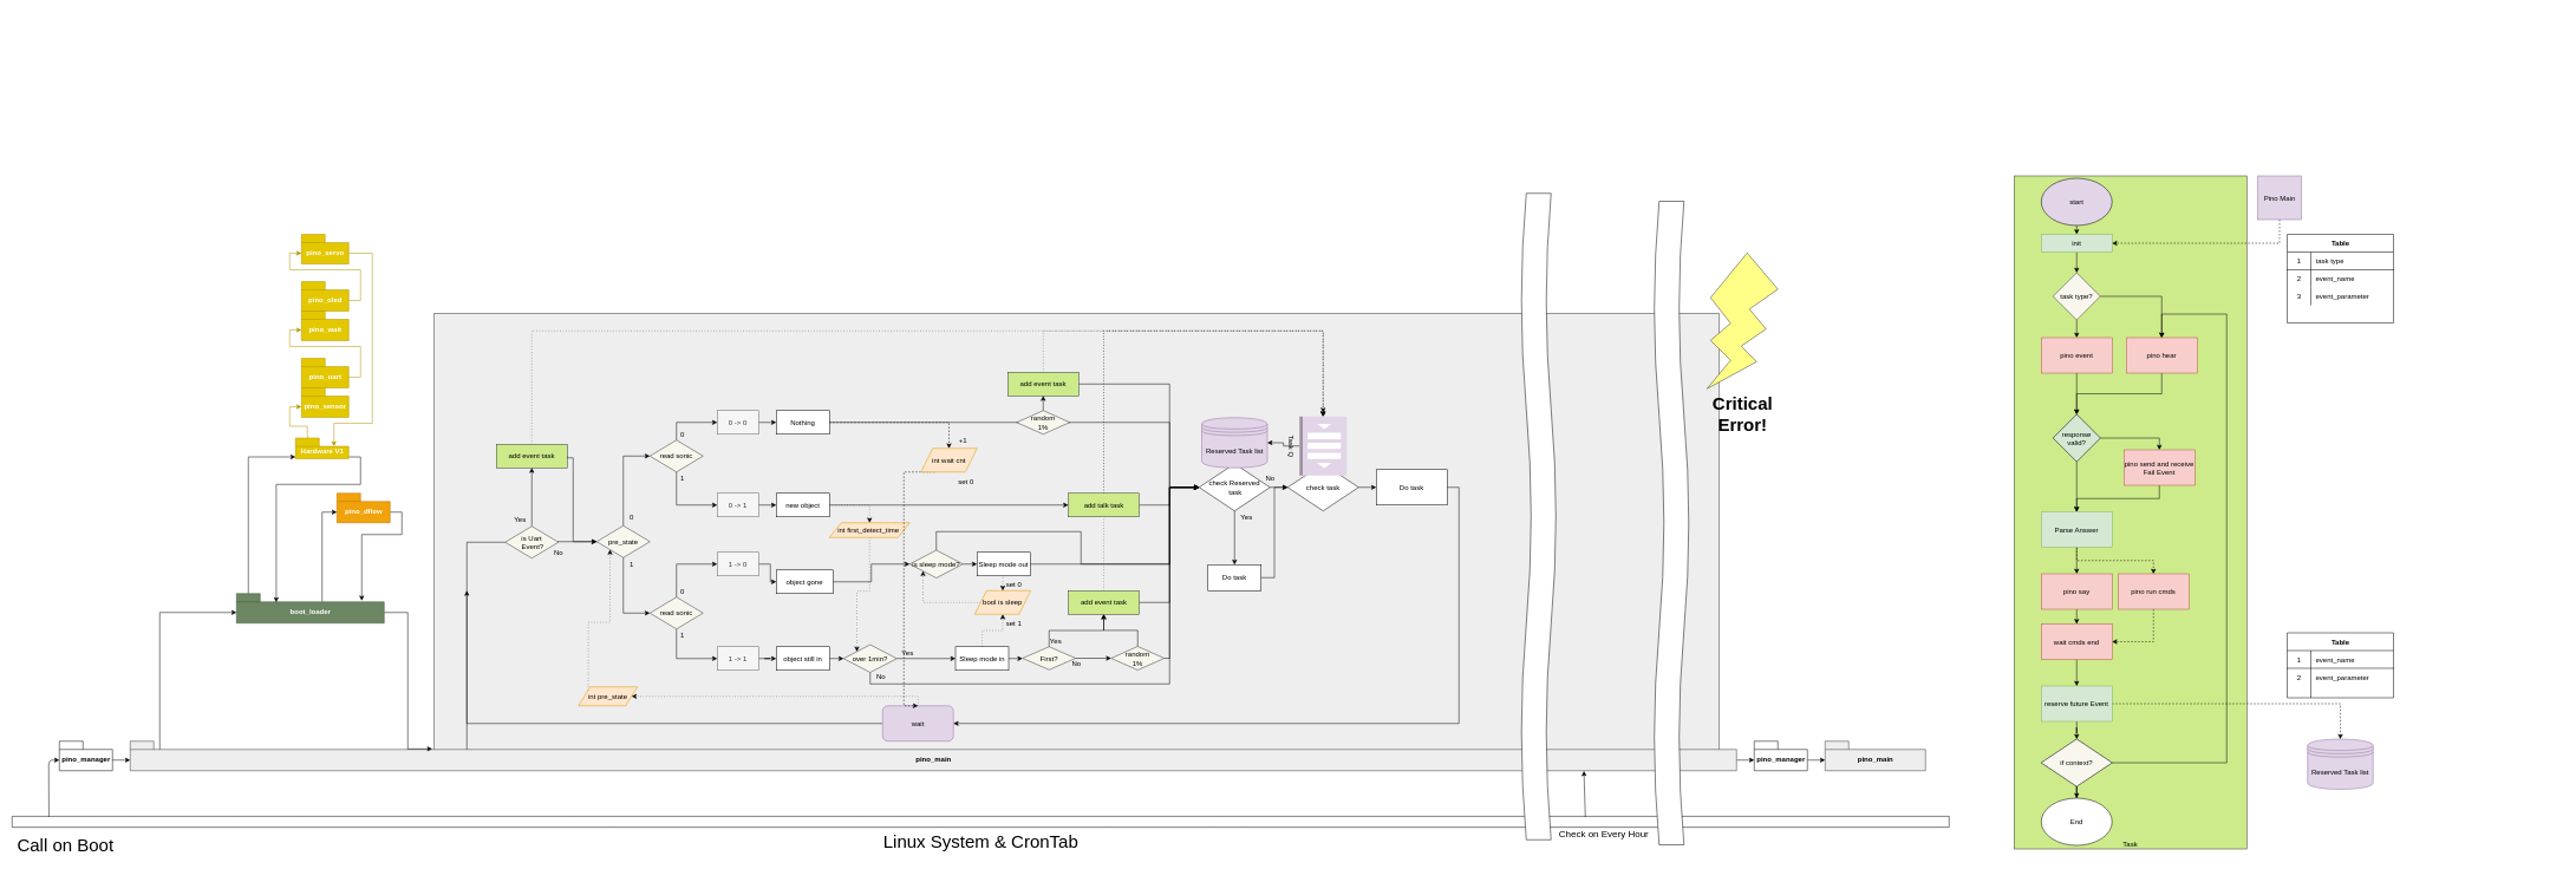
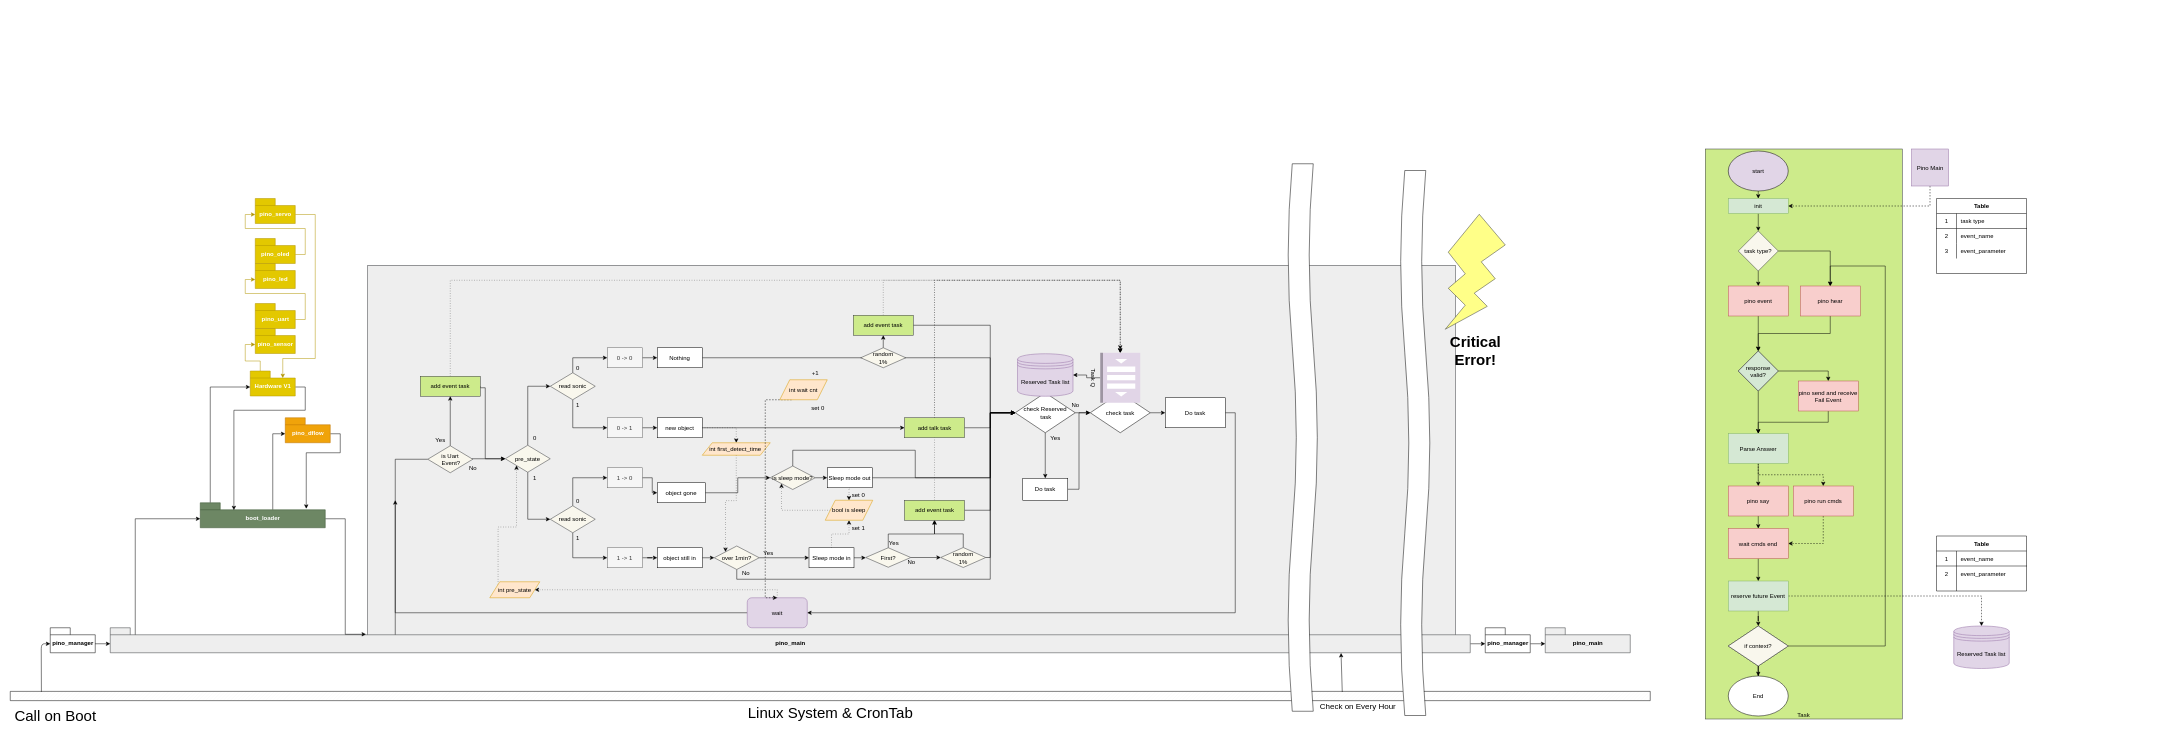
- <mxCell id="10" value="pino_wait" style="shape=folder;fontStyle=1;spacingTop=10;tabWidth=40;tabHeight=14;tabPosition=left;html=1;fillColor=#e3c800;strokeColor=#B09500;fontColor=#ffffff;" parent="1" vertex="1"><mxGeometry x="510" y="526.5" width="80" height="50" as="geometry" /></mxCell>
+ <mxCell id="10" value="pino_led" style="shape=folder;fontStyle=1;spacingTop=10;tabWidth=40;tabHeight=14;tabPosition=left;html=1;fillColor=#e3c800;strokeColor=#B09500;fontColor=#ffffff;" parent="1" vertex="1"><mxGeometry x="510" y="526.5" width="80" height="50" as="geometry" /></mxCell>
- <mxCell id="62" style="edgeStyle=orthogonalEdgeStyle;rounded=0;orthogonalLoop=1;jettySize=auto;html=1;exitX=1;exitY=0.5;exitDx=0;exitDy=0;dashed=1;" parent="1" source="63" target="139" edge="1"><mxGeometry relative="1" as="geometry" /></mxCell>
- <mxCell id="24" value="Hardware V1" style="shape=folder;fontStyle=1;spacingTop=10;tabWidth=40;tabHeight=14;tabPosition=left;html=1;fillColor=#e3c800;strokeColor=#B09500;fontColor=#ffffff;" parent="1" vertex="1"><mxGeometry x="500" y="741.5" width="90" height="35" as="geometry" /></mxCell>
+ <mxCell id="24" value="Hardware V1" style="shape=folder;fontStyle=1;spacingTop=10;tabWidth=40;tabHeight=14;tabPosition=left;html=1;fillColor=#e3c800;strokeColor=#B09500;fontColor=#ffffff;" parent="1" vertex="1"><mxGeometry x="500" y="741.5" width="90" height="50" as="geometry" /></mxCell>
